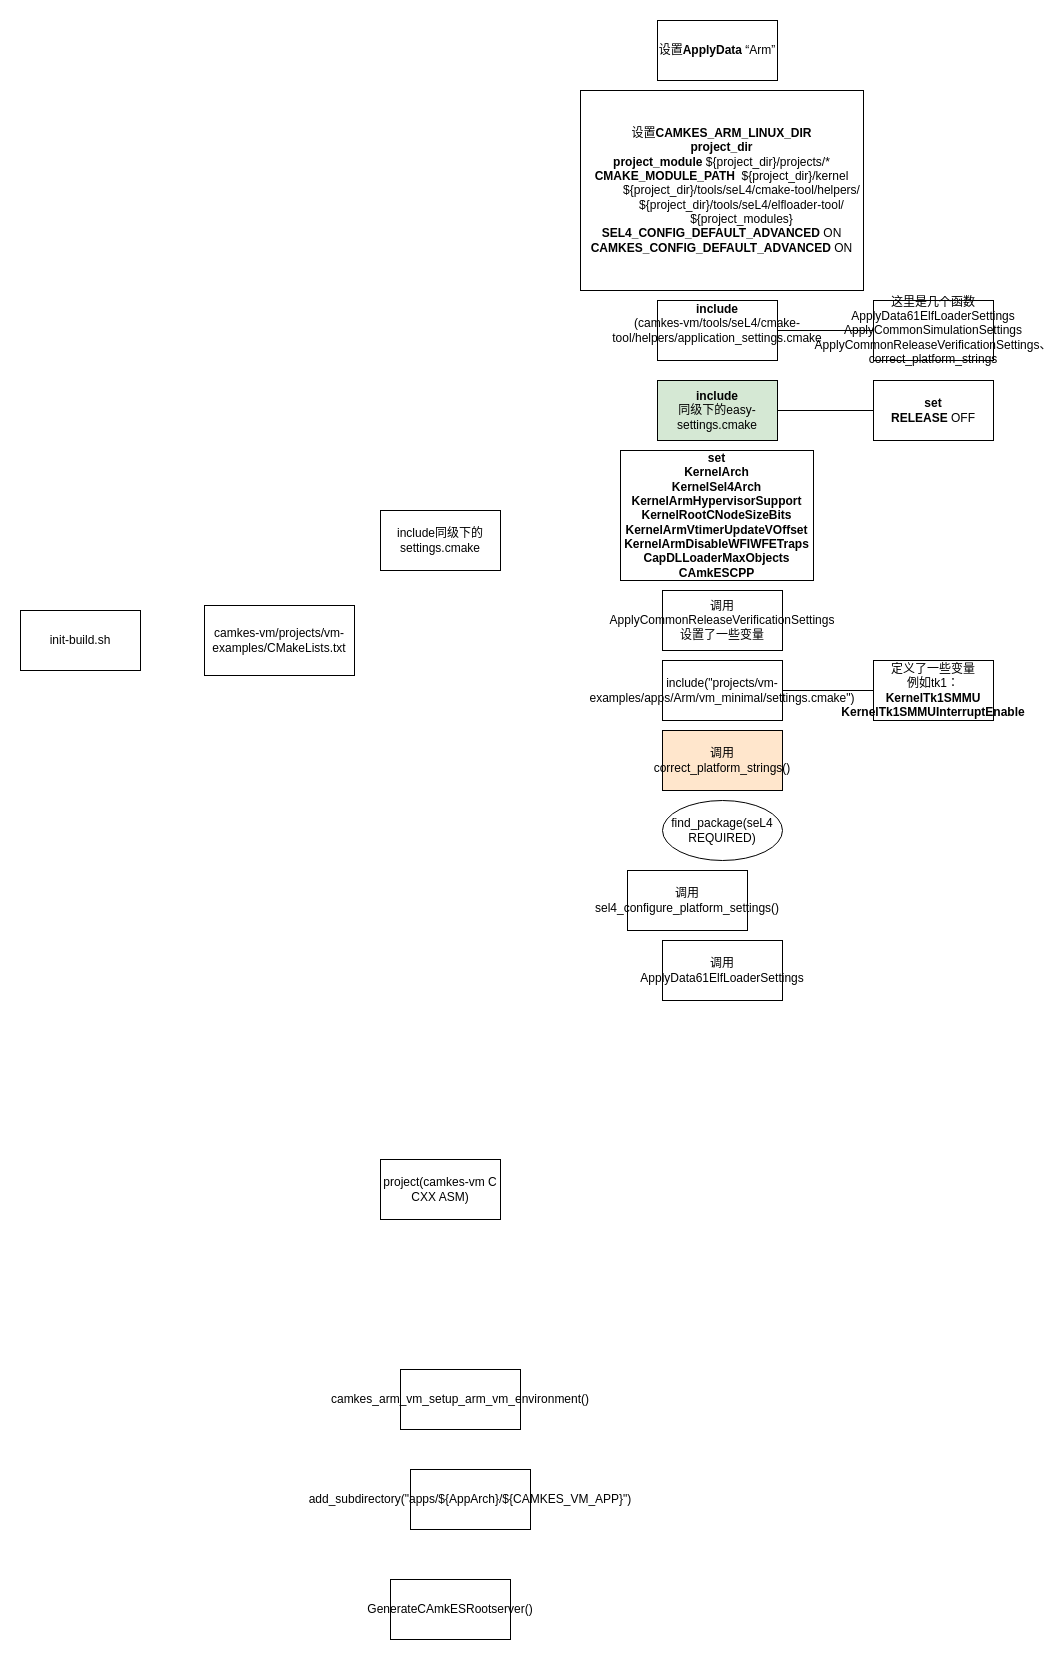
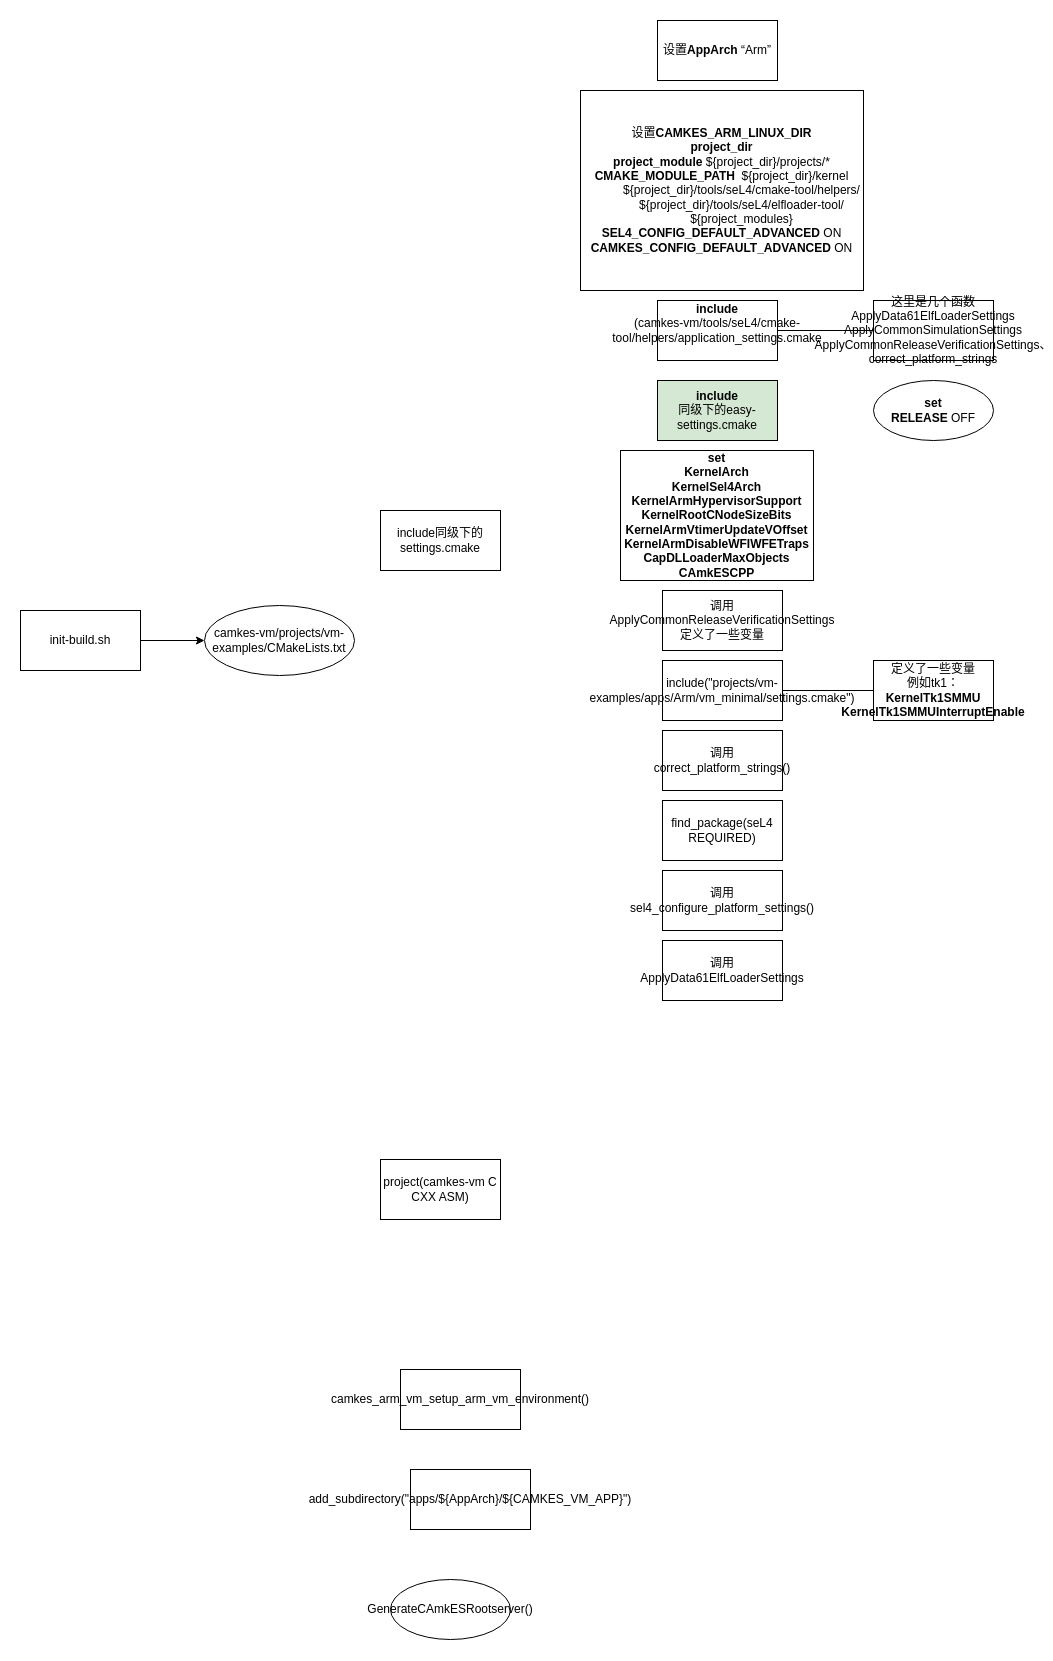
- <mxCell id="10" value="设置&lt;b&gt;ApplyData&lt;/b&gt; “Arm”" style="rounded=0;whiteSpace=wrap;html=1;" vertex="1" parent="1"><mxGeometry x="657" y="20" width="120" height="60" as="geometry" /></mxCell>
+ <mxCell id="10" value="设置&lt;b&gt;AppArch&lt;/b&gt; “Arm”" style="rounded=0;whiteSpace=wrap;html=1;" vertex="1" parent="1"><mxGeometry x="657" y="20" width="120" height="60" as="geometry" /></mxCell>
- <mxCell id="16" value="" style="endArrow=none;html=1;rounded=0;exitX=1;exitY=0.5;exitDx=0;exitDy=0;entryX=0;entryY=0.5;entryDx=0;entryDy=0;" edge="1" parent="1" source="14" target="15"><mxGeometry width="50" height="50" relative="1" as="geometry"><mxPoint x="800" y="450" as="sourcePoint" /><mxPoint x="850" y="400" as="targetPoint" /></mxGeometry></mxCell>
- <mxCell id="15" value="&lt;b&gt;set&lt;/b&gt;&lt;br&gt;&lt;b&gt;RELEASE&lt;/b&gt; OFF" style="rounded=0;whiteSpace=wrap;html=1;" vertex="1" parent="1"><mxGeometry x="873" y="380" width="120" height="60" as="geometry" /></mxCell>
+ <mxCell id="15" value="&lt;b&gt;set&lt;/b&gt;&lt;br&gt;&lt;b&gt;RELEASE&lt;/b&gt; OFF" style="ellipse;whiteSpace=wrap;html=1;" vertex="1" parent="1"><mxGeometry x="873" y="380" width="120" height="60" as="geometry" /></mxCell>
- <mxCell id="19" value="调用ApplyCommonReleaseVerificationSettings&lt;br&gt;设置了一些变量" style="rounded=0;whiteSpace=wrap;html=1;" vertex="1" parent="1"><mxGeometry x="662" y="590" width="120" height="60" as="geometry" /></mxCell>
+ <mxCell id="19" value="调用ApplyCommonReleaseVerificationSettings&lt;br&gt;定义了一些变量" style="rounded=0;whiteSpace=wrap;html=1;" vertex="1" parent="1"><mxGeometry x="662" y="590" width="120" height="60" as="geometry" /></mxCell>
+ <mxCell id="4" value="" style="endArrow=classic;html=1;rounded=0;exitX=1;exitY=0.5;exitDx=0;exitDy=0;entryX=0;entryY=0.5;entryDx=0;entryDy=0;" edge="1" parent="1" source="2" target="3"><mxGeometry width="50" height="50" relative="1" as="geometry"><mxPoint x="230" y="840" as="sourcePoint" /><mxPoint x="280" y="790" as="targetPoint" /></mxGeometry></mxCell>
- <mxCell id="3" value="camkes-vm/projects/vm-examples/CMakeLists.txt" style="rounded=0;whiteSpace=wrap;html=1;" vertex="1" parent="1"><mxGeometry x="204" y="605" width="150" height="70" as="geometry" /></mxCell>
+ <mxCell id="3" value="camkes-vm/projects/vm-examples/CMakeLists.txt" style="ellipse;whiteSpace=wrap;html=1;" vertex="1" parent="1"><mxGeometry x="204" y="605" width="150" height="70" as="geometry" /></mxCell>
- <mxCell id="23" value="调用&lt;br&gt;correct_platform_strings()" style="rounded=0;whiteSpace=wrap;html=1;fillColor=#ffe6cc;" vertex="1" parent="1"><mxGeometry x="662" y="730" width="120" height="60" as="geometry" /></mxCell>
+ <mxCell id="23" value="调用&lt;br&gt;correct_platform_strings()" style="rounded=0;whiteSpace=wrap;html=1;" vertex="1" parent="1"><mxGeometry x="662" y="730" width="120" height="60" as="geometry" /></mxCell>
- <mxCell id="24" value="find_package(seL4 REQUIRED)" style="ellipse;whiteSpace=wrap;html=1;" vertex="1" parent="1"><mxGeometry x="662" y="800" width="120" height="60" as="geometry" /></mxCell>
+ <mxCell id="24" value="find_package(seL4 REQUIRED)" style="rounded=0;whiteSpace=wrap;html=1;" vertex="1" parent="1"><mxGeometry x="662" y="800" width="120" height="60" as="geometry" /></mxCell>
- <mxCell id="25" value="调用&lt;br&gt;sel4_configure_platform_settings()" style="rounded=0;whiteSpace=wrap;html=1;" vertex="1" parent="1"><mxGeometry x="627" y="870" width="120" height="60" as="geometry" /></mxCell>
+ <mxCell id="25" value="调用&lt;br&gt;sel4_configure_platform_settings()" style="rounded=0;whiteSpace=wrap;html=1;" vertex="1" parent="1"><mxGeometry x="662" y="870" width="120" height="60" as="geometry" /></mxCell>
- <mxCell id="9" value="GenerateCAmkESRootserver()" style="rounded=0;whiteSpace=wrap;html=1;" vertex="1" parent="1"><mxGeometry x="390" y="1579" width="120" height="60" as="geometry" /></mxCell>
+ <mxCell id="9" value="GenerateCAmkESRootserver()" style="ellipse;whiteSpace=wrap;html=1;" vertex="1" parent="1"><mxGeometry x="390" y="1579" width="120" height="60" as="geometry" /></mxCell>
